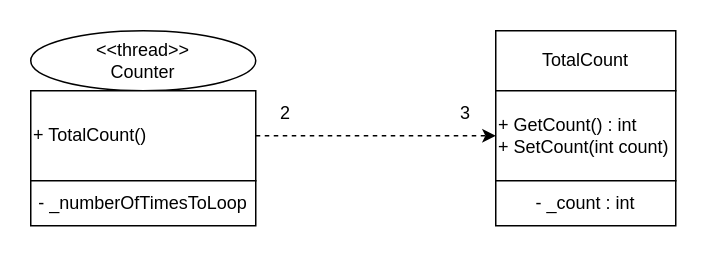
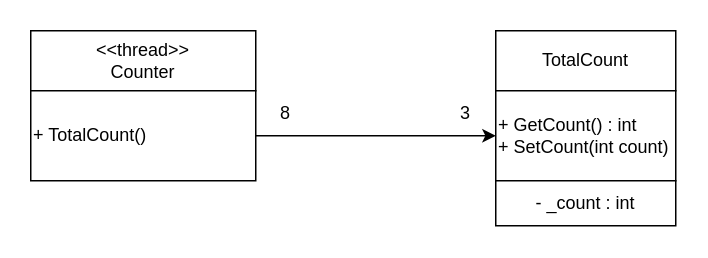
- <mxCell id="5" value="&amp;lt;&amp;lt;thread&amp;gt;&amp;gt;&lt;div&gt;Counter&lt;/div&gt;" style="ellipse;whiteSpace=wrap;html=1;" parent="1" vertex="1"><mxGeometry x="20" y="20" width="150" height="40" as="geometry" /></mxCell>
+ <mxCell id="5" value="&amp;lt;&amp;lt;thread&amp;gt;&amp;gt;&lt;div&gt;Counter&lt;/div&gt;" style="rounded=0;whiteSpace=wrap;html=1;" parent="1" vertex="1"><mxGeometry x="20" y="20" width="150" height="40" as="geometry" /></mxCell>
- <mxCell id="9" value="2" style="text;html=1;align=center;verticalAlign=middle;whiteSpace=wrap;rounded=0;" parent="1" vertex="1"><mxGeometry x="160" y="60" width="60" height="30" as="geometry" /></mxCell>
+ <mxCell id="9" value="8" style="text;html=1;align=center;verticalAlign=middle;whiteSpace=wrap;rounded=0;" parent="1" vertex="1"><mxGeometry x="160" y="60" width="60" height="30" as="geometry" /></mxCell>
- <mxCell id="8" value="" style="endArrow=classic;html=1;rounded=0;exitX=1;exitY=0.5;exitDx=0;exitDy=0;entryX=0;entryY=0.5;entryDx=0;entryDy=0;dashed=1;" parent="1" source="6" target="3" edge="1"><mxGeometry width="50" height="50" relative="1" as="geometry"><mxPoint x="160" y="70" as="sourcePoint" /><mxPoint x="210" y="20" as="targetPoint" /></mxGeometry></mxCell>
+ <mxCell id="8" value="" style="endArrow=classic;html=1;rounded=0;exitX=1;exitY=0.5;exitDx=0;exitDy=0;entryX=0;entryY=0.5;entryDx=0;entryDy=0;" parent="1" source="6" target="3" edge="1"><mxGeometry width="50" height="50" relative="1" as="geometry"><mxPoint x="160" y="70" as="sourcePoint" /><mxPoint x="210" y="20" as="targetPoint" /></mxGeometry></mxCell>
- <mxCell id="7" value="- _numberOfTimesToLoop" style="rounded=0;whiteSpace=wrap;html=1;" parent="1" vertex="1"><mxGeometry x="20" y="120" width="150" height="30" as="geometry" /></mxCell>
